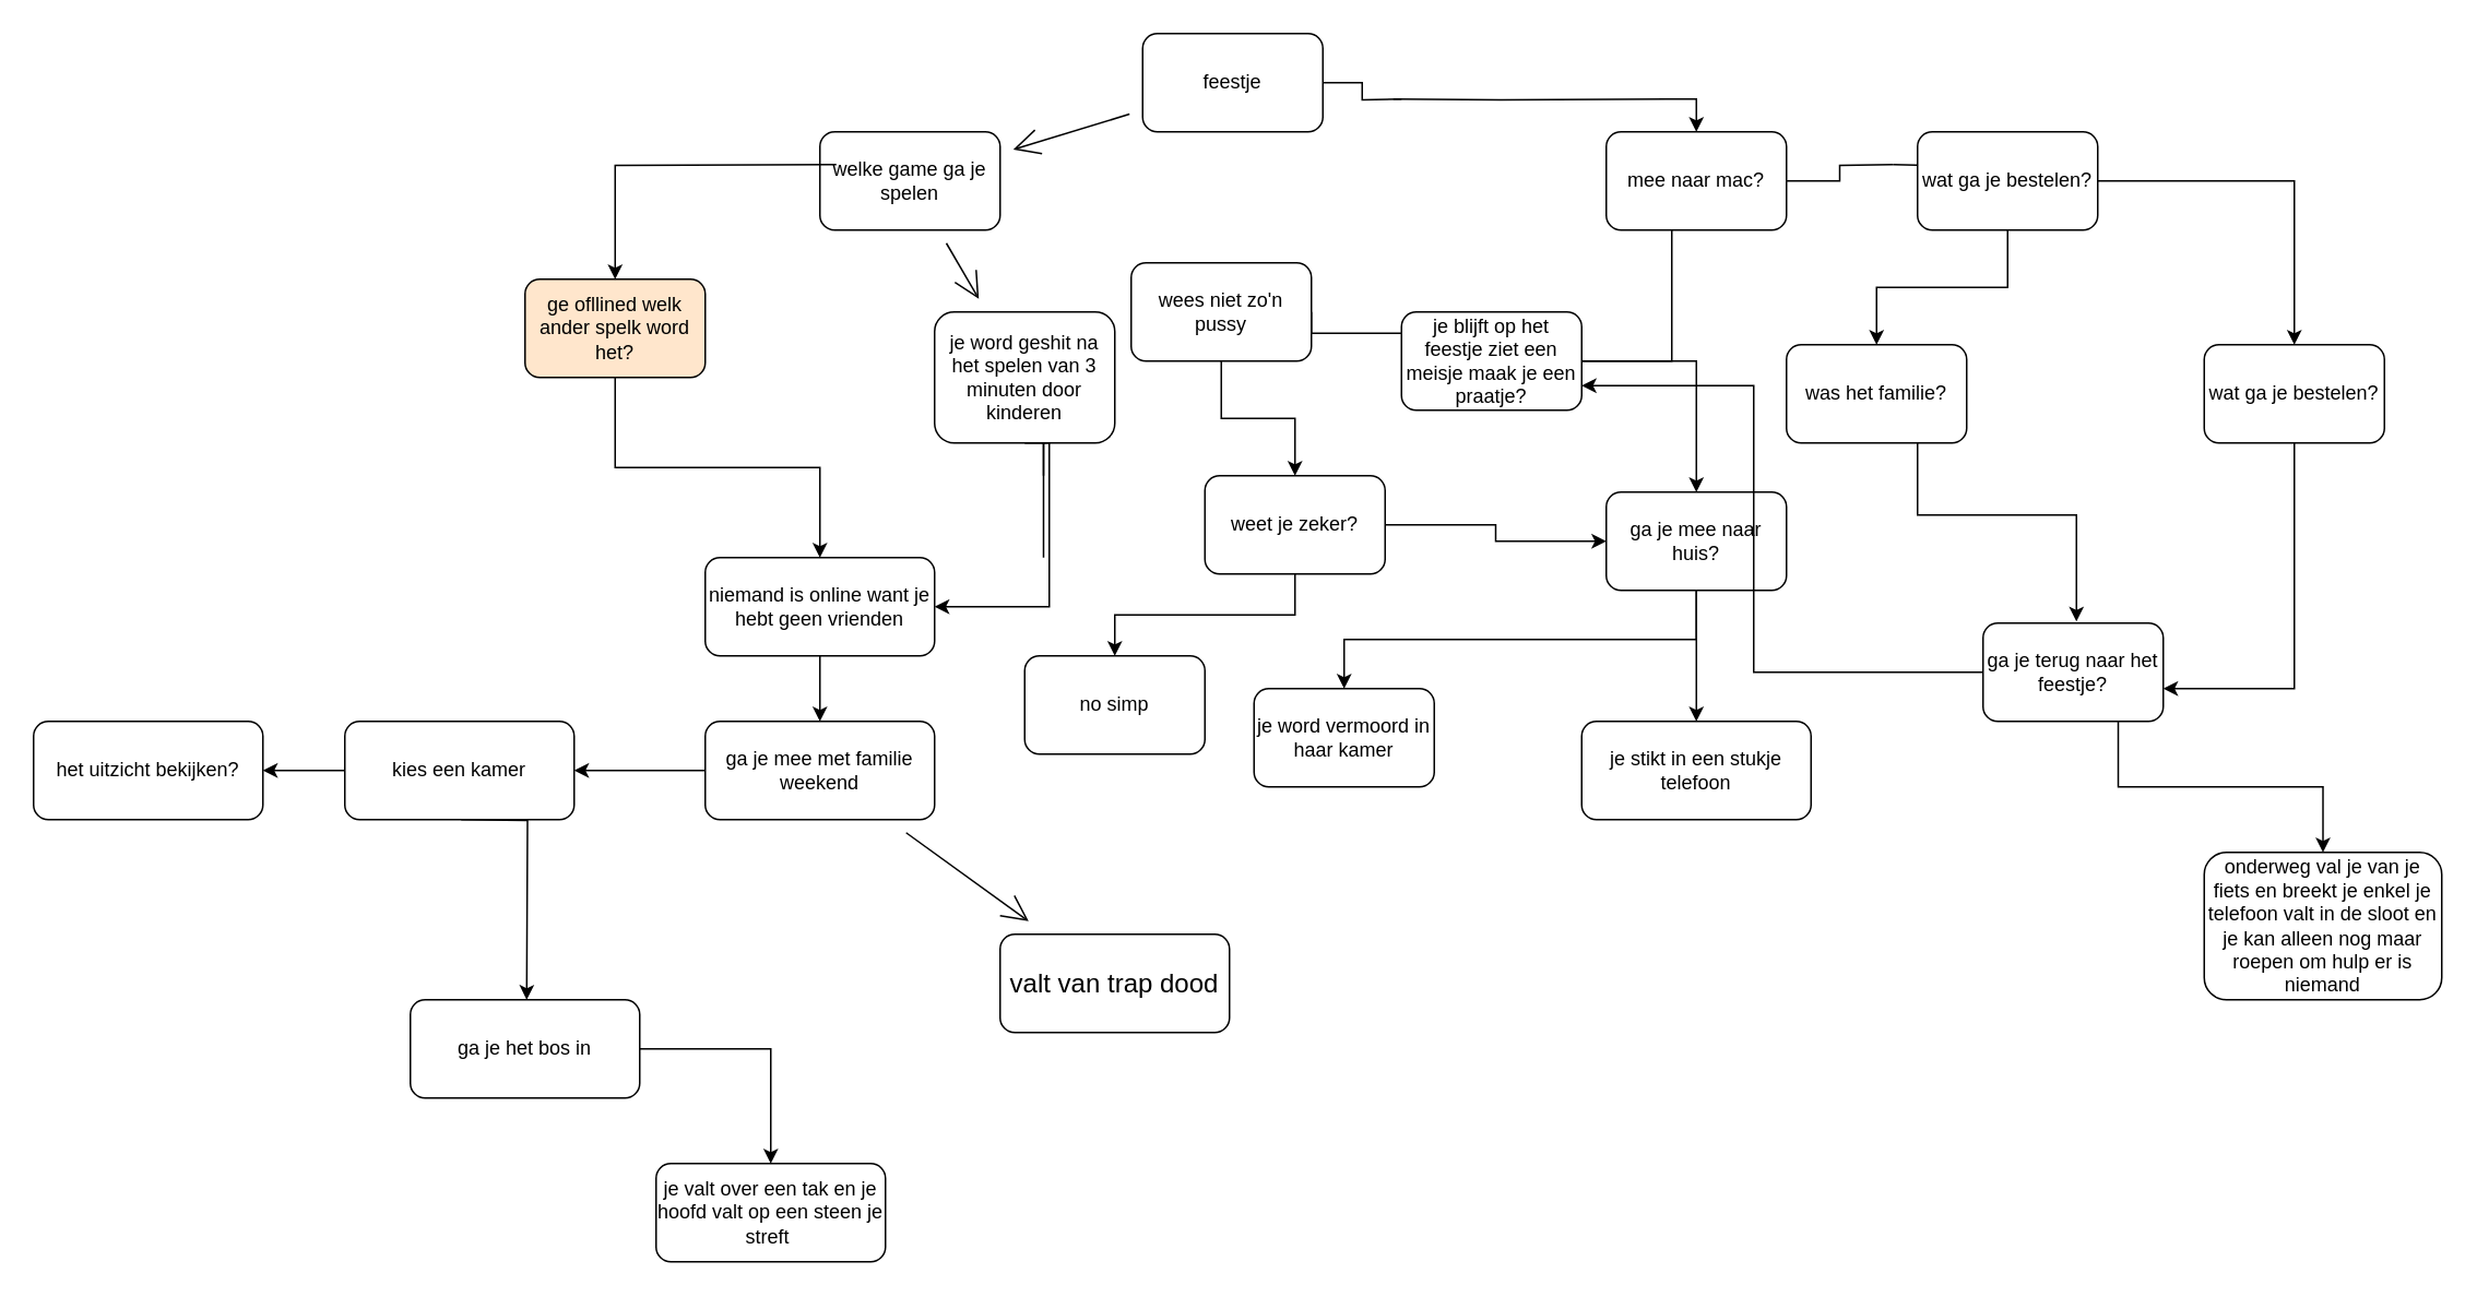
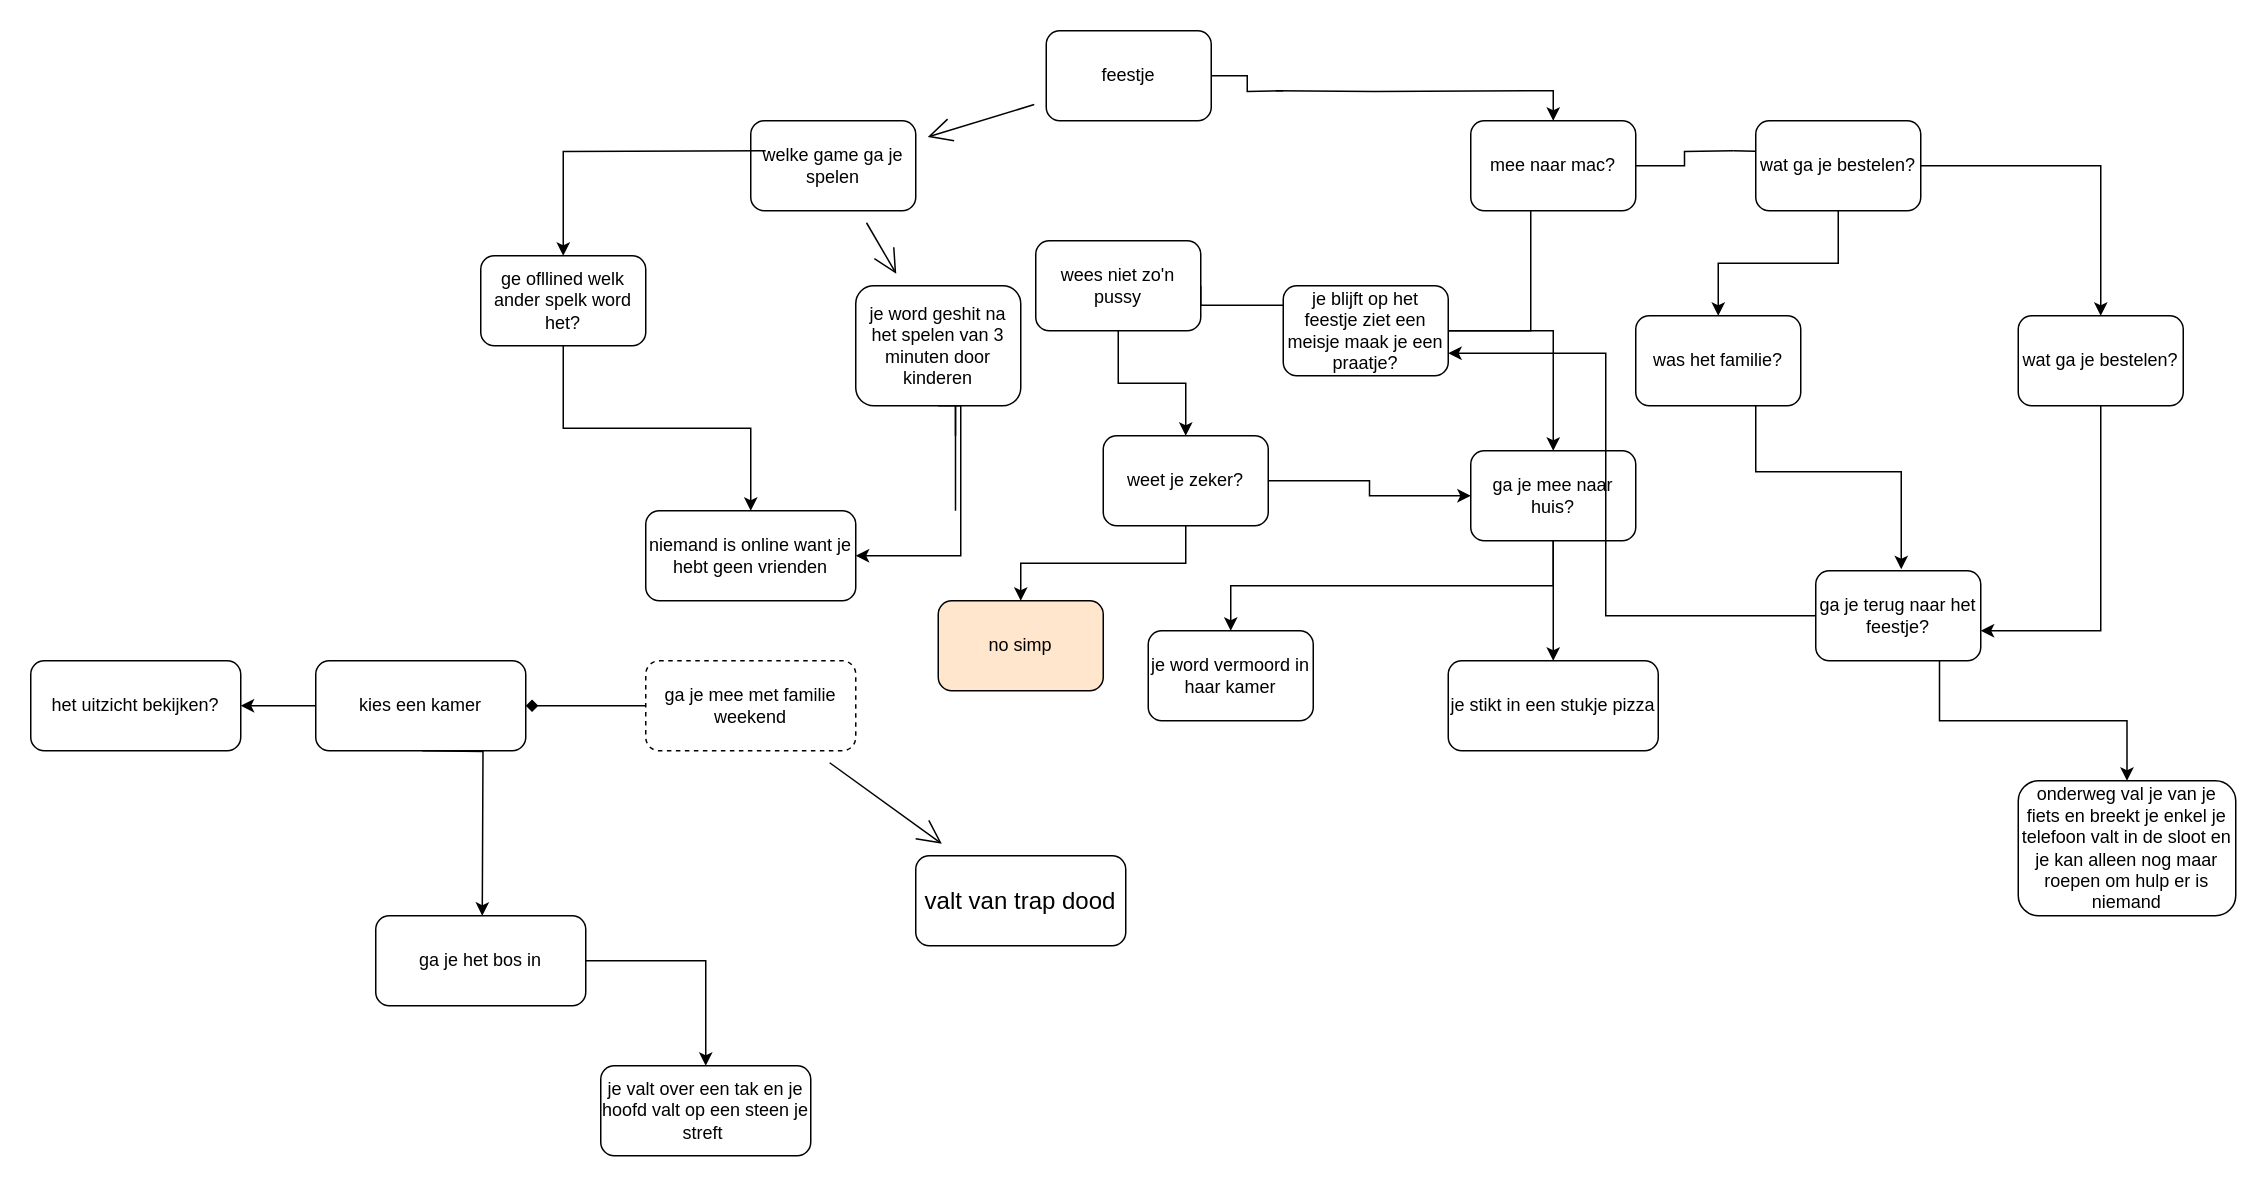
- <mxCell id="11" value="ge ofllined welk ander spelk word het?" style="rounded=1;whiteSpace=wrap;html=1;fillColor=#ffe6cc;" parent="1" vertex="1"><mxGeometry x="320" y="170" width="110" height="60" as="geometry" /></mxCell>
+ <mxCell id="11" value="ge ofllined welk ander spelk word het?" style="rounded=1;whiteSpace=wrap;html=1;" parent="1" vertex="1"><mxGeometry x="320" y="170" width="110" height="60" as="geometry" /></mxCell>
- <mxCell id="12" style="edgeStyle=orthogonalEdgeStyle;rounded=0;orthogonalLoop=1;jettySize=auto;html=1;" parent="1" source="13" target="34" edge="1"><mxGeometry relative="1" as="geometry"><mxPoint x="570" y="450" as="targetPoint" /></mxGeometry></mxCell>
- <mxCell id="53" value="no simp" style="rounded=1;whiteSpace=wrap;html=1;" vertex="1" parent="1"><mxGeometry x="625" y="400" width="110" height="60" as="geometry" /></mxCell>
+ <mxCell id="53" value="no simp" style="rounded=1;whiteSpace=wrap;html=1;fillColor=#ffe6cc;" vertex="1" parent="1"><mxGeometry x="625" y="400" width="110" height="60" as="geometry" /></mxCell>
- <mxCell id="32" style="edgeStyle=orthogonalEdgeStyle;rounded=0;orthogonalLoop=1;jettySize=auto;html=1;" parent="1" source="34" target="37" edge="1"><mxGeometry relative="1" as="geometry" /></mxCell>
+ <mxCell id="32" style="edgeStyle=orthogonalEdgeStyle;rounded=0;orthogonalLoop=1;jettySize=auto;html=1;endArrow=diamond;" parent="1" source="34" target="37" edge="1"><mxGeometry relative="1" as="geometry" /></mxCell>
- <mxCell id="34" value="ga je mee met familie weekend" style="rounded=1;whiteSpace=wrap;html=1;" parent="1" vertex="1"><mxGeometry x="430" y="440" width="140" height="60" as="geometry" /></mxCell>
+ <mxCell id="34" value="ga je mee met familie weekend" style="rounded=1;whiteSpace=wrap;html=1;dashed=1;" parent="1" vertex="1"><mxGeometry x="430" y="440" width="140" height="60" as="geometry" /></mxCell>
- <mxCell id="43" value="je stikt in een stukje telefoon" style="rounded=1;whiteSpace=wrap;html=1;" parent="1" vertex="1"><mxGeometry x="965" y="440" width="140" height="60" as="geometry" /></mxCell>
+ <mxCell id="43" value="je stikt in een stukje pizza" style="rounded=1;whiteSpace=wrap;html=1;" parent="1" vertex="1"><mxGeometry x="965" y="440" width="140" height="60" as="geometry" /></mxCell>
